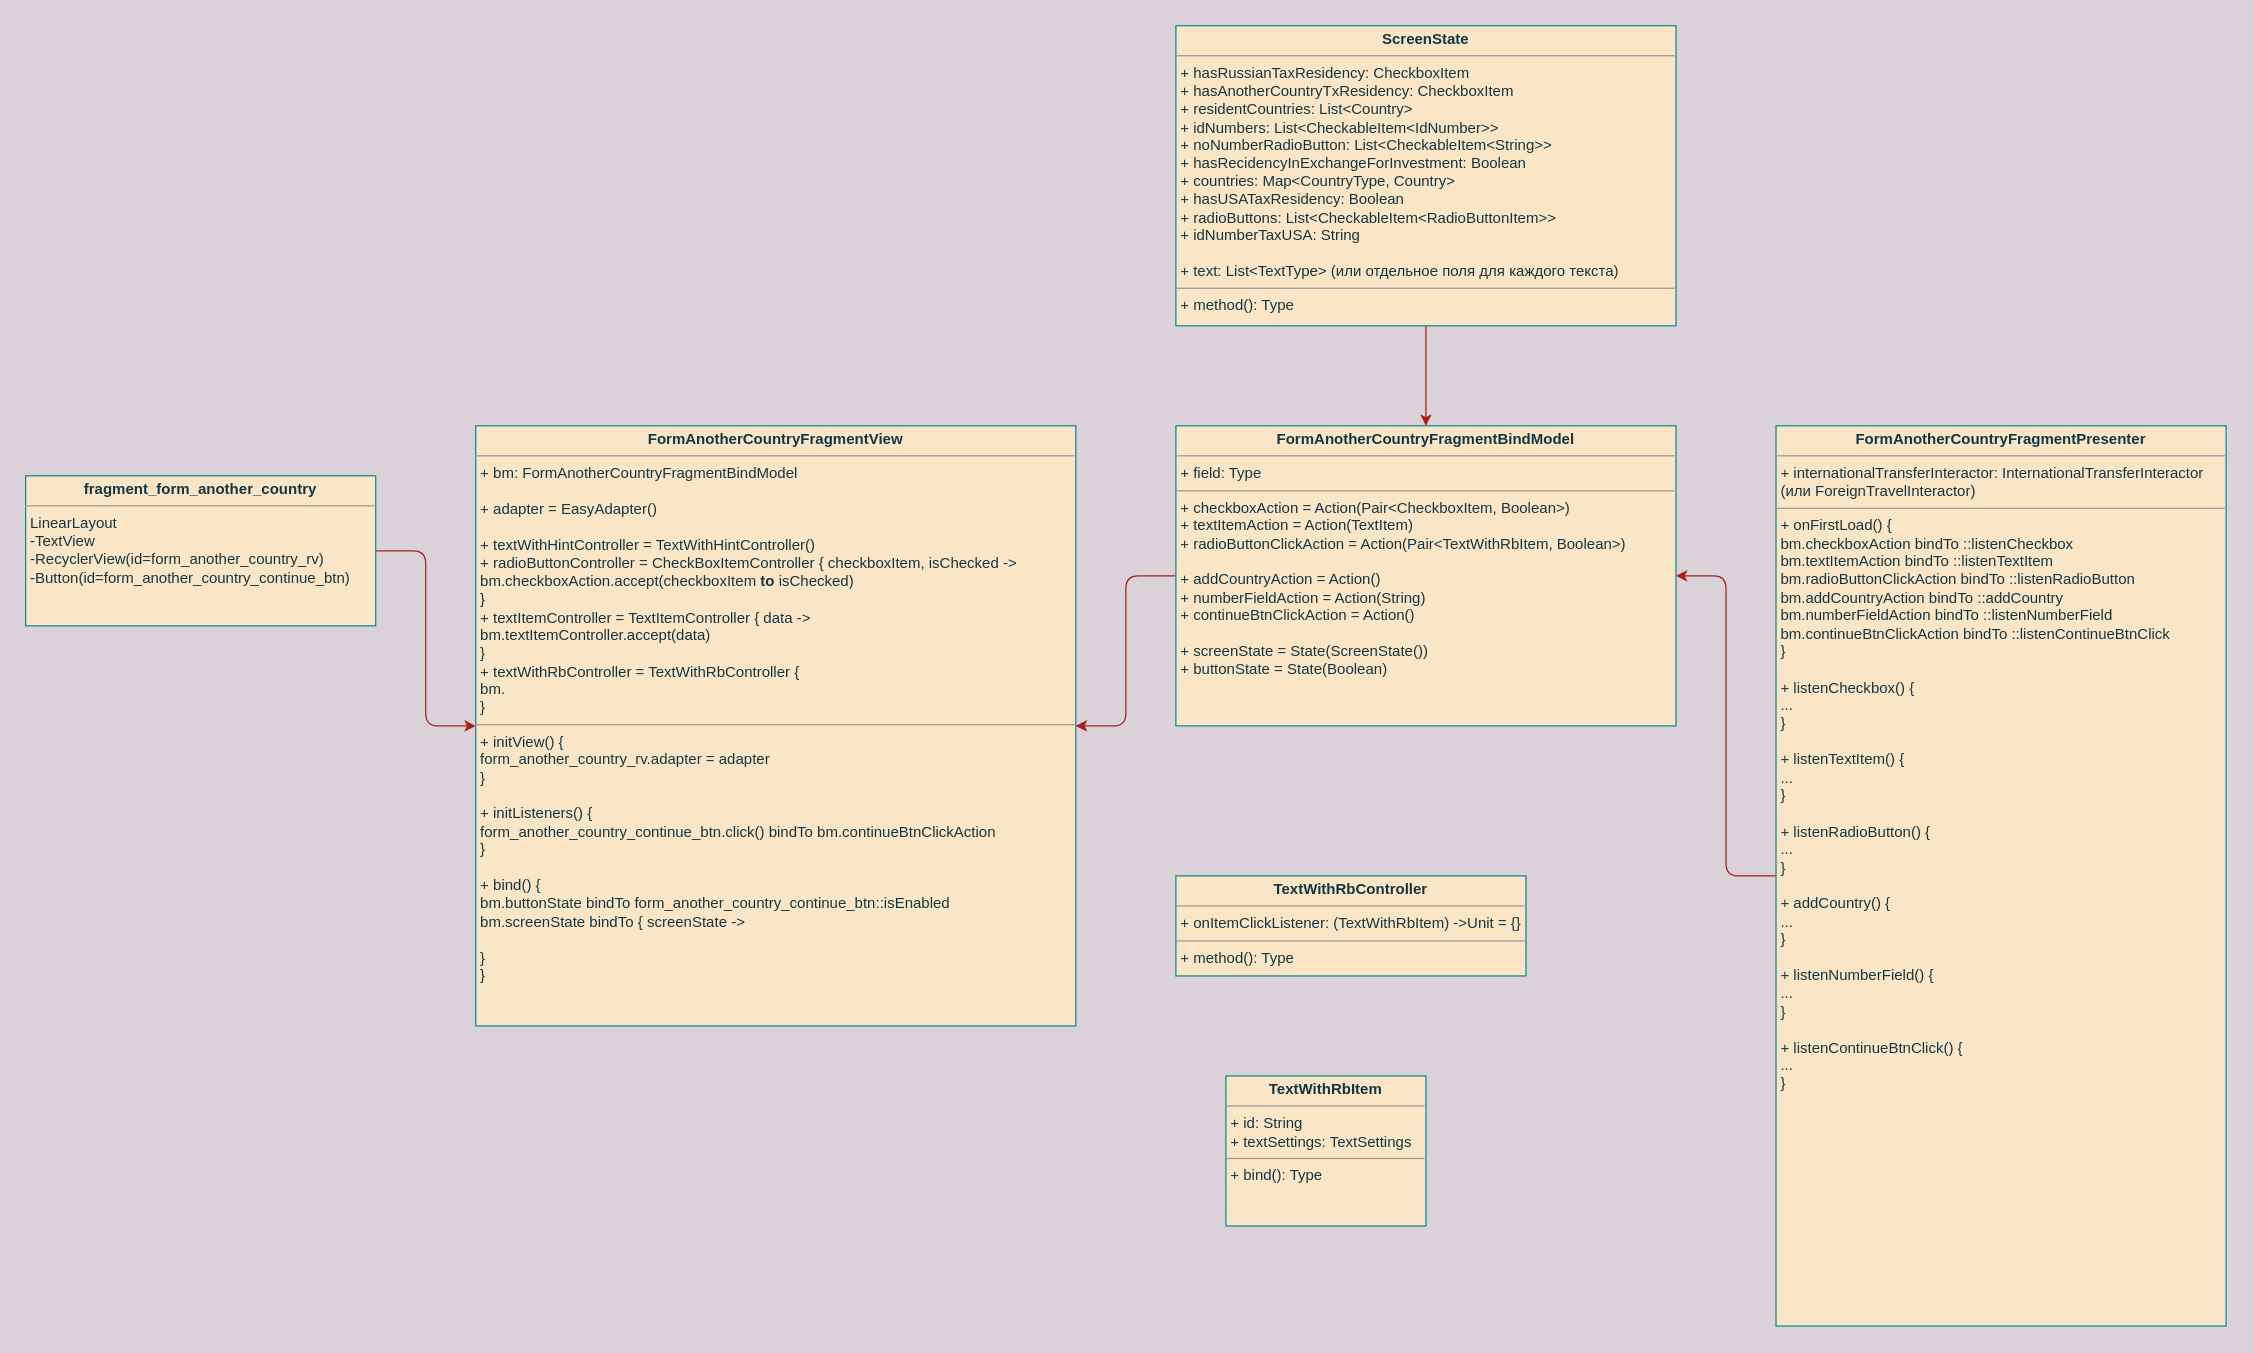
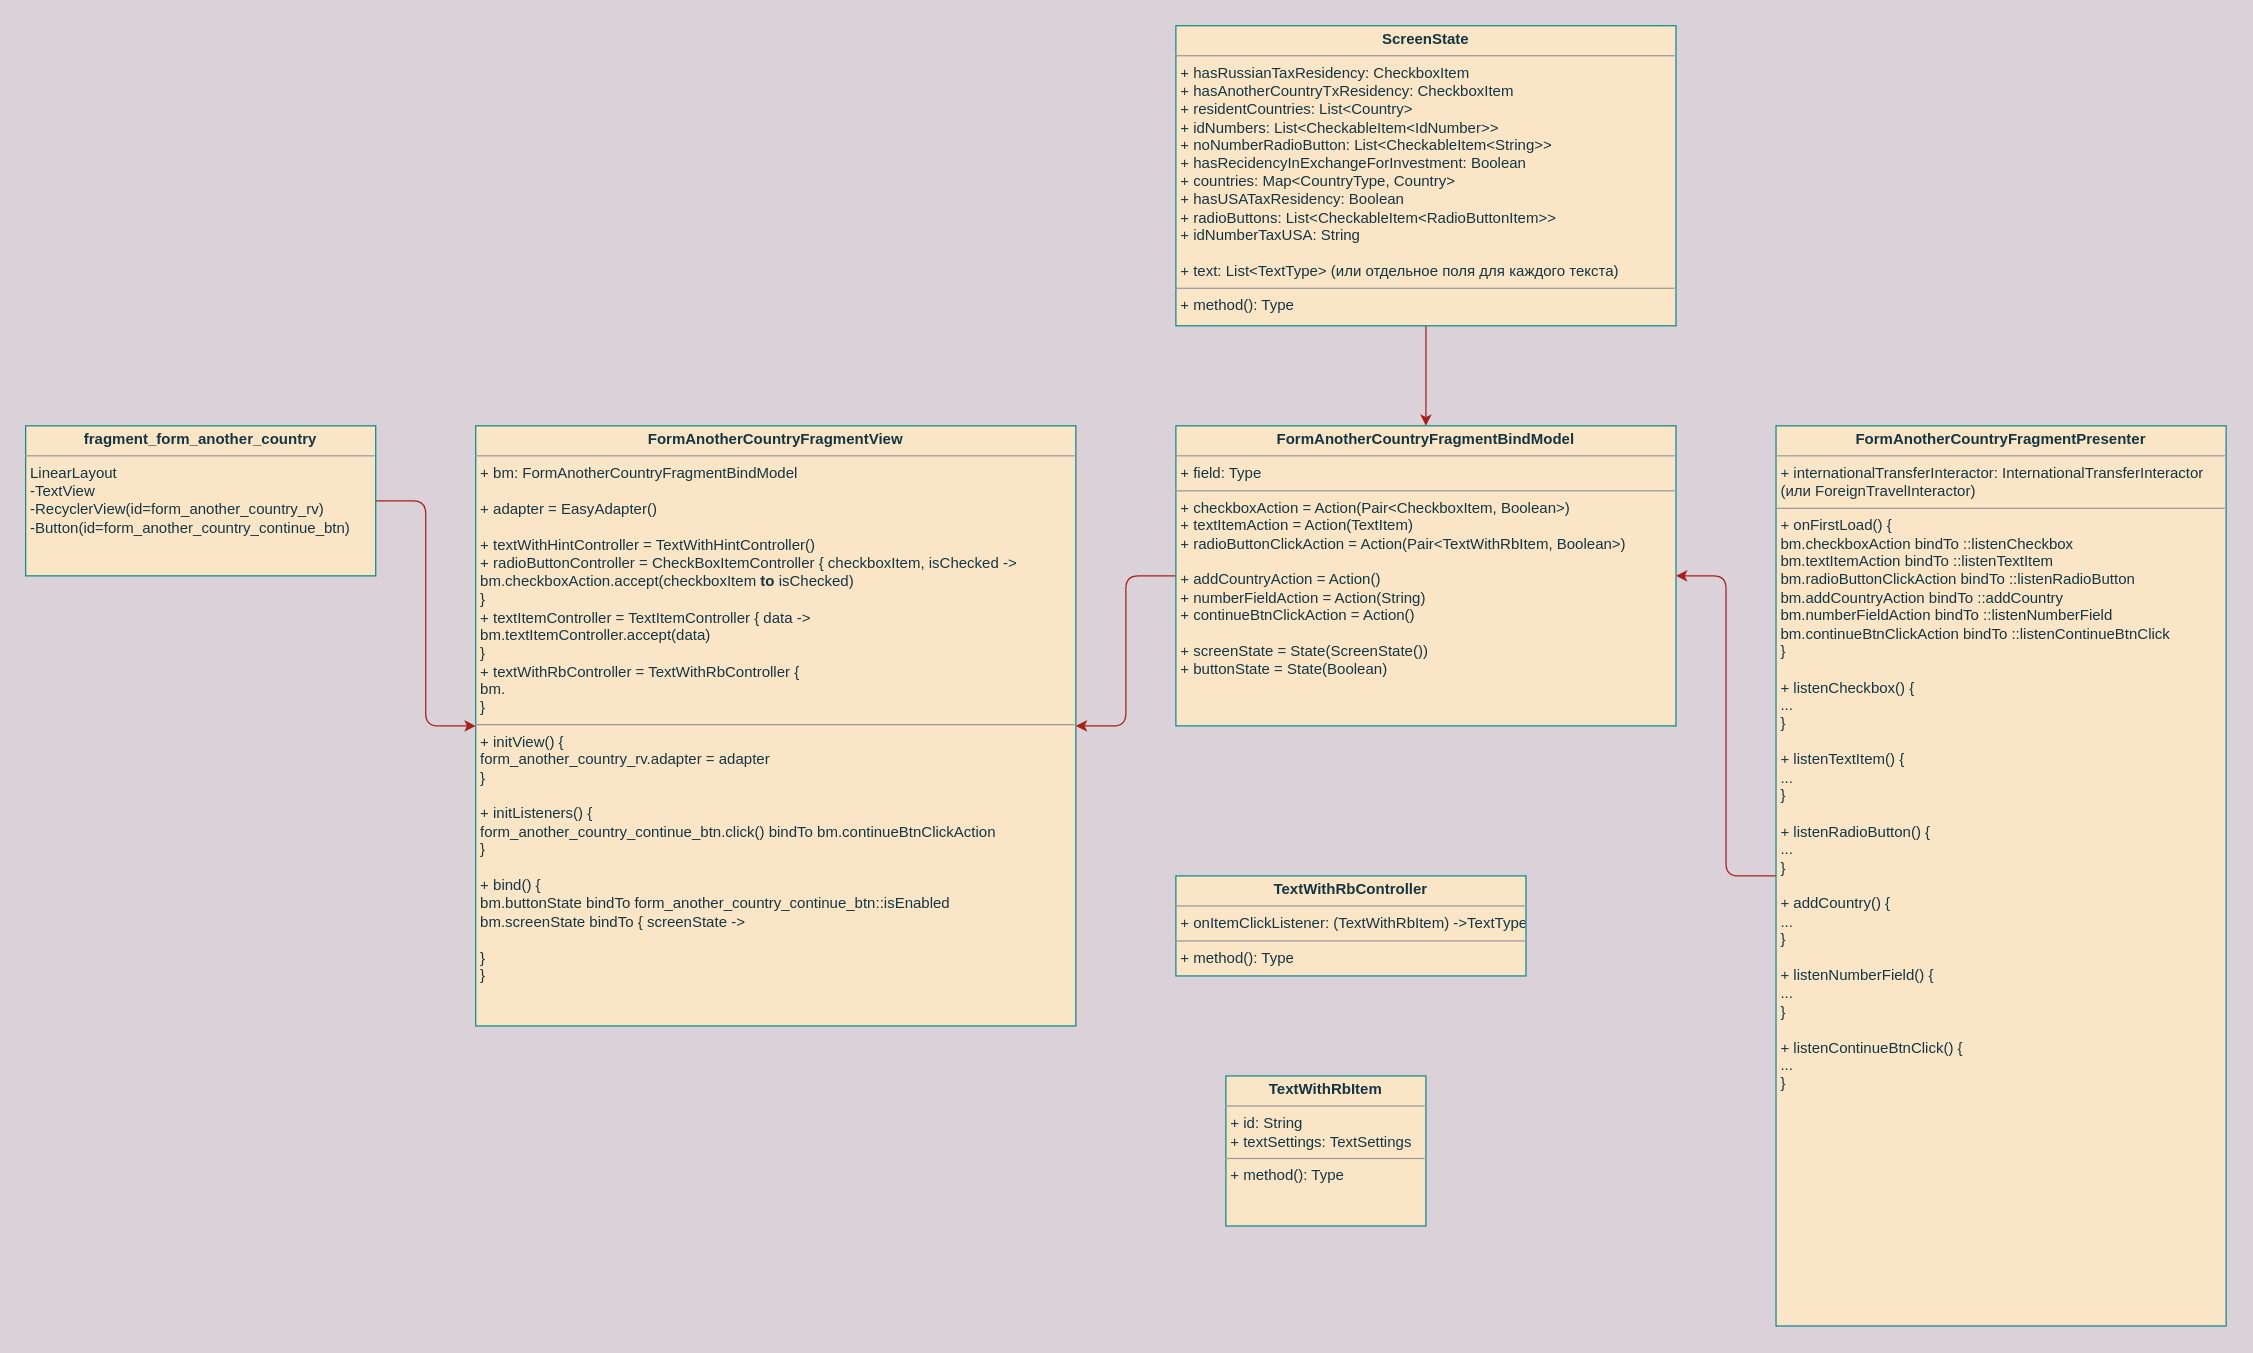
- <mxCell id="4" value="&lt;p style=&quot;margin: 0px ; margin-top: 4px ; text-align: center&quot;&gt;&lt;b&gt;fragment_form_another_country&lt;/b&gt;&lt;/p&gt;&lt;hr size=&quot;1&quot;&gt;&lt;p style=&quot;margin: 0px ; margin-left: 4px&quot;&gt;LinearLayout&lt;/p&gt;&lt;p style=&quot;margin: 0px ; margin-left: 4px&quot;&gt;-TextView&lt;/p&gt;&lt;p style=&quot;margin: 0px ; margin-left: 4px&quot;&gt;-RecyclerView(id=form_another_country_rv)&lt;/p&gt;&lt;p style=&quot;margin: 0px ; margin-left: 4px&quot;&gt;-Button(id=form_another_country_continue_btn)&lt;br&gt;&lt;/p&gt;" style="verticalAlign=top;align=left;overflow=fill;fontSize=12;fontFamily=Helvetica;html=1;rounded=0;fillColor=#FAE5C7;strokeColor=#0F8B8D;fontColor=#143642;" parent="1" vertex="1"><mxGeometry x="20" y="380" width="280" height="120" as="geometry" /></mxCell>
+ <mxCell id="4" value="&lt;p style=&quot;margin: 0px ; margin-top: 4px ; text-align: center&quot;&gt;&lt;b&gt;fragment_form_another_country&lt;/b&gt;&lt;/p&gt;&lt;hr size=&quot;1&quot;&gt;&lt;p style=&quot;margin: 0px ; margin-left: 4px&quot;&gt;LinearLayout&lt;/p&gt;&lt;p style=&quot;margin: 0px ; margin-left: 4px&quot;&gt;-TextView&lt;/p&gt;&lt;p style=&quot;margin: 0px ; margin-left: 4px&quot;&gt;-RecyclerView(id=form_another_country_rv)&lt;/p&gt;&lt;p style=&quot;margin: 0px ; margin-left: 4px&quot;&gt;-Button(id=form_another_country_continue_btn)&lt;br&gt;&lt;/p&gt;" style="verticalAlign=top;align=left;overflow=fill;fontSize=12;fontFamily=Helvetica;html=1;rounded=0;fillColor=#FAE5C7;strokeColor=#0F8B8D;fontColor=#143642;" parent="1" vertex="1"><mxGeometry x="20" y="340" width="280" height="120" as="geometry" /></mxCell>
- <mxCell id="9" value="&lt;p style=&quot;margin: 0px ; margin-top: 4px ; text-align: center&quot;&gt;&lt;b&gt;TextWithRbController&lt;/b&gt;&lt;/p&gt;&lt;hr size=&quot;1&quot;&gt;&lt;p style=&quot;margin: 0px ; margin-left: 4px&quot;&gt;+ onItemClickListener: (TextWithRbItem) -&amp;gt;Unit = {}&lt;br&gt;&lt;/p&gt;&lt;hr size=&quot;1&quot;&gt;&lt;p style=&quot;margin: 0px ; margin-left: 4px&quot;&gt;+ method(): Type&lt;/p&gt;" style="verticalAlign=top;align=left;overflow=fill;fontSize=12;fontFamily=Helvetica;html=1;rounded=0;sketch=0;fontColor=#143642;strokeColor=#0F8B8D;fillColor=#FAE5C7;" parent="1" vertex="1"><mxGeometry x="940" y="700" width="280" height="80" as="geometry" /></mxCell>
+ <mxCell id="9" value="&lt;p style=&quot;margin: 0px ; margin-top: 4px ; text-align: center&quot;&gt;&lt;b&gt;TextWithRbController&lt;/b&gt;&lt;/p&gt;&lt;hr size=&quot;1&quot;&gt;&lt;p style=&quot;margin: 0px ; margin-left: 4px&quot;&gt;+ onItemClickListener: (TextWithRbItem) -&amp;gt;TextType = {}&lt;br&gt;&lt;/p&gt;&lt;hr size=&quot;1&quot;&gt;&lt;p style=&quot;margin: 0px ; margin-left: 4px&quot;&gt;+ method(): Type&lt;/p&gt;" style="verticalAlign=top;align=left;overflow=fill;fontSize=12;fontFamily=Helvetica;html=1;rounded=0;sketch=0;fontColor=#143642;strokeColor=#0F8B8D;fillColor=#FAE5C7;" parent="1" vertex="1"><mxGeometry x="940" y="700" width="280" height="80" as="geometry" /></mxCell>
- <mxCell id="10" value="&lt;p style=&quot;margin: 0px ; margin-top: 4px ; text-align: center&quot;&gt;&lt;b&gt;TextWithRbItem&lt;/b&gt;&lt;/p&gt;&lt;hr size=&quot;1&quot;&gt;&lt;p style=&quot;margin: 0px ; margin-left: 4px&quot;&gt;+ id: String&lt;/p&gt;&lt;p style=&quot;margin: 0px ; margin-left: 4px&quot;&gt;+ textSettings: TextSettings&lt;br&gt;&lt;/p&gt;&lt;hr size=&quot;1&quot;&gt;&lt;p style=&quot;margin: 0px ; margin-left: 4px&quot;&gt;+ bind(): Type&lt;/p&gt;" style="verticalAlign=top;align=left;overflow=fill;fontSize=12;fontFamily=Helvetica;html=1;rounded=0;sketch=0;fontColor=#143642;strokeColor=#0F8B8D;fillColor=#FAE5C7;" parent="1" vertex="1"><mxGeometry x="980" y="860" width="160" height="120" as="geometry" /></mxCell>
+ <mxCell id="10" value="&lt;p style=&quot;margin: 0px ; margin-top: 4px ; text-align: center&quot;&gt;&lt;b&gt;TextWithRbItem&lt;/b&gt;&lt;/p&gt;&lt;hr size=&quot;1&quot;&gt;&lt;p style=&quot;margin: 0px ; margin-left: 4px&quot;&gt;+ id: String&lt;/p&gt;&lt;p style=&quot;margin: 0px ; margin-left: 4px&quot;&gt;+ textSettings: TextSettings&lt;br&gt;&lt;/p&gt;&lt;hr size=&quot;1&quot;&gt;&lt;p style=&quot;margin: 0px ; margin-left: 4px&quot;&gt;+ method(): Type&lt;/p&gt;" style="verticalAlign=top;align=left;overflow=fill;fontSize=12;fontFamily=Helvetica;html=1;rounded=0;sketch=0;fontColor=#143642;strokeColor=#0F8B8D;fillColor=#FAE5C7;" parent="1" vertex="1"><mxGeometry x="980" y="860" width="160" height="120" as="geometry" /></mxCell>
